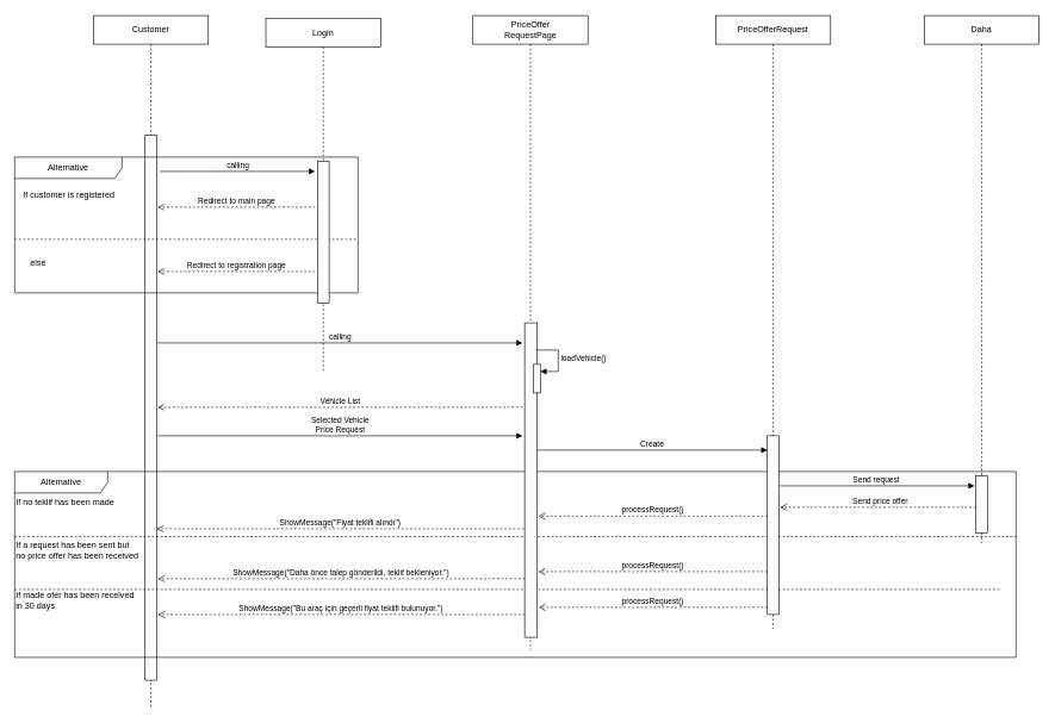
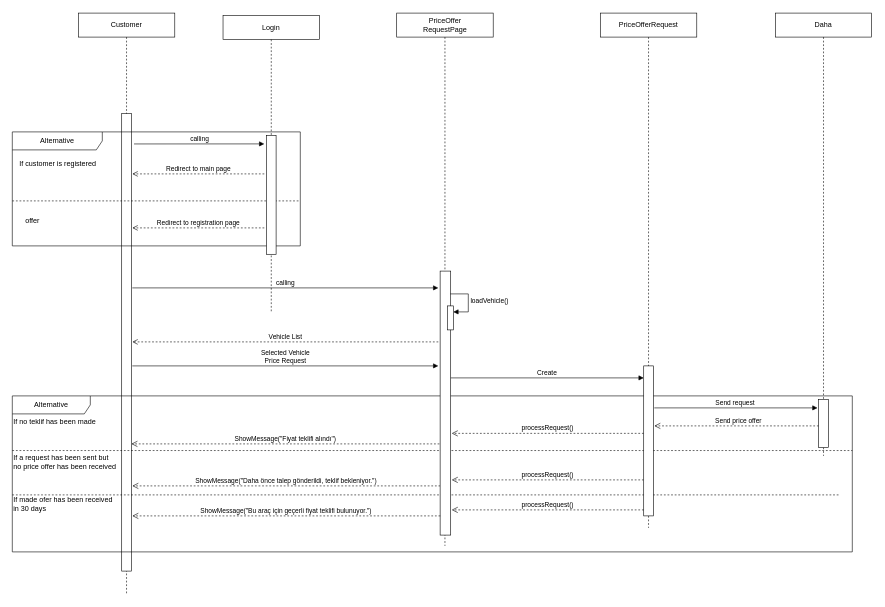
- <mxCell id="13" value="else" style="line;strokeWidth=1;dashed=1;labelPosition=center;verticalLabelPosition=bottom;align=left;verticalAlign=top;spacingLeft=20;spacingTop=15;html=1;whiteSpace=wrap;" parent="11" vertex="1"><mxGeometry y="110" width="480" height="10" as="geometry" /></mxCell>
+ <mxCell id="13" value="offer" style="line;strokeWidth=1;dashed=1;labelPosition=center;verticalLabelPosition=bottom;align=left;verticalAlign=top;spacingLeft=20;spacingTop=15;html=1;whiteSpace=wrap;" parent="11" vertex="1"><mxGeometry y="110" width="480" height="10" as="geometry" /></mxCell>
